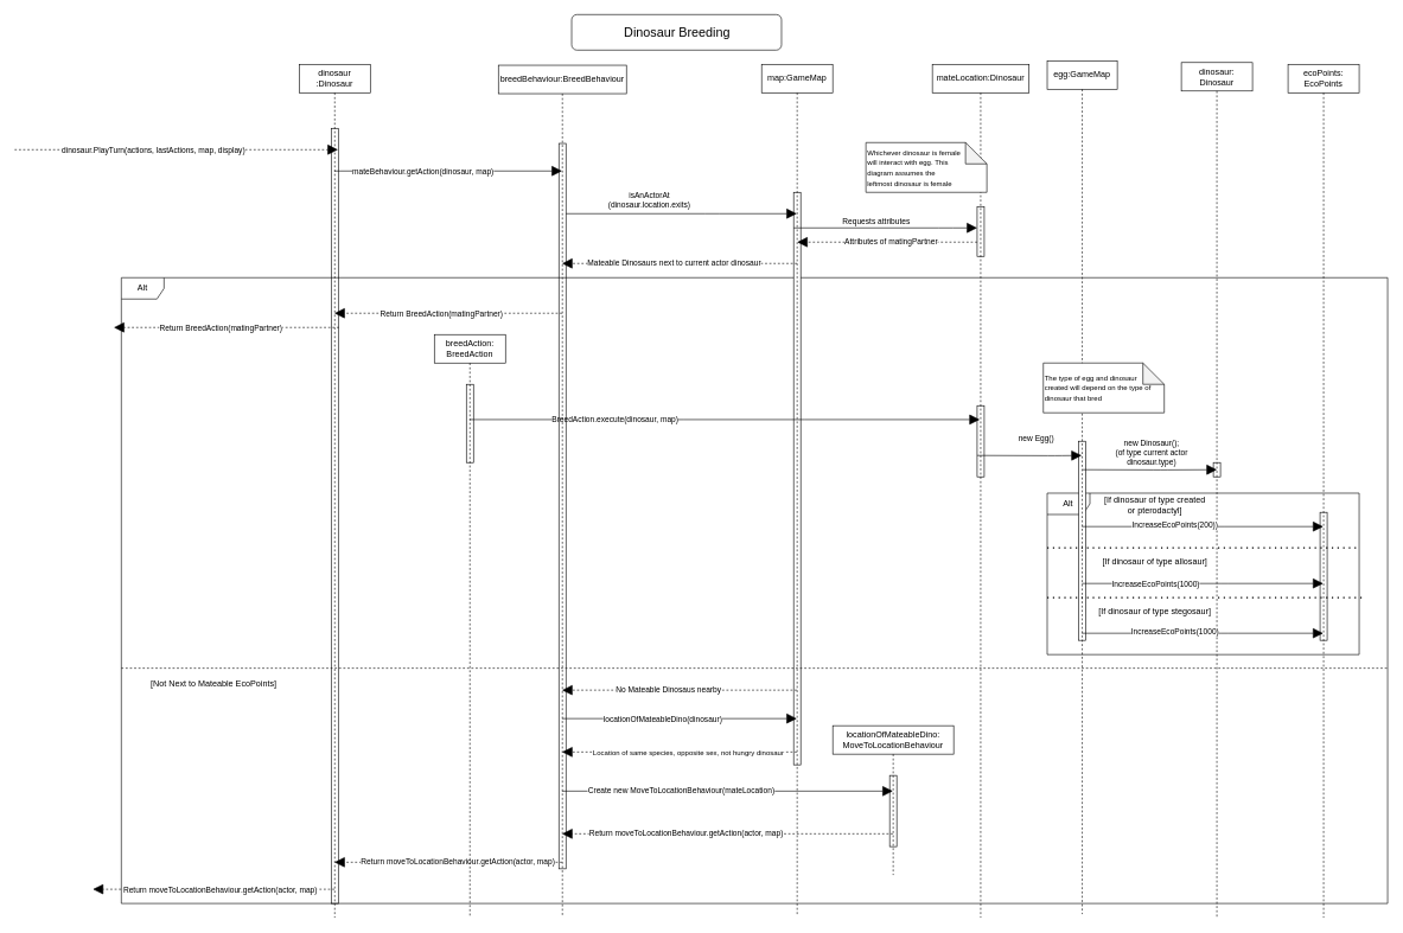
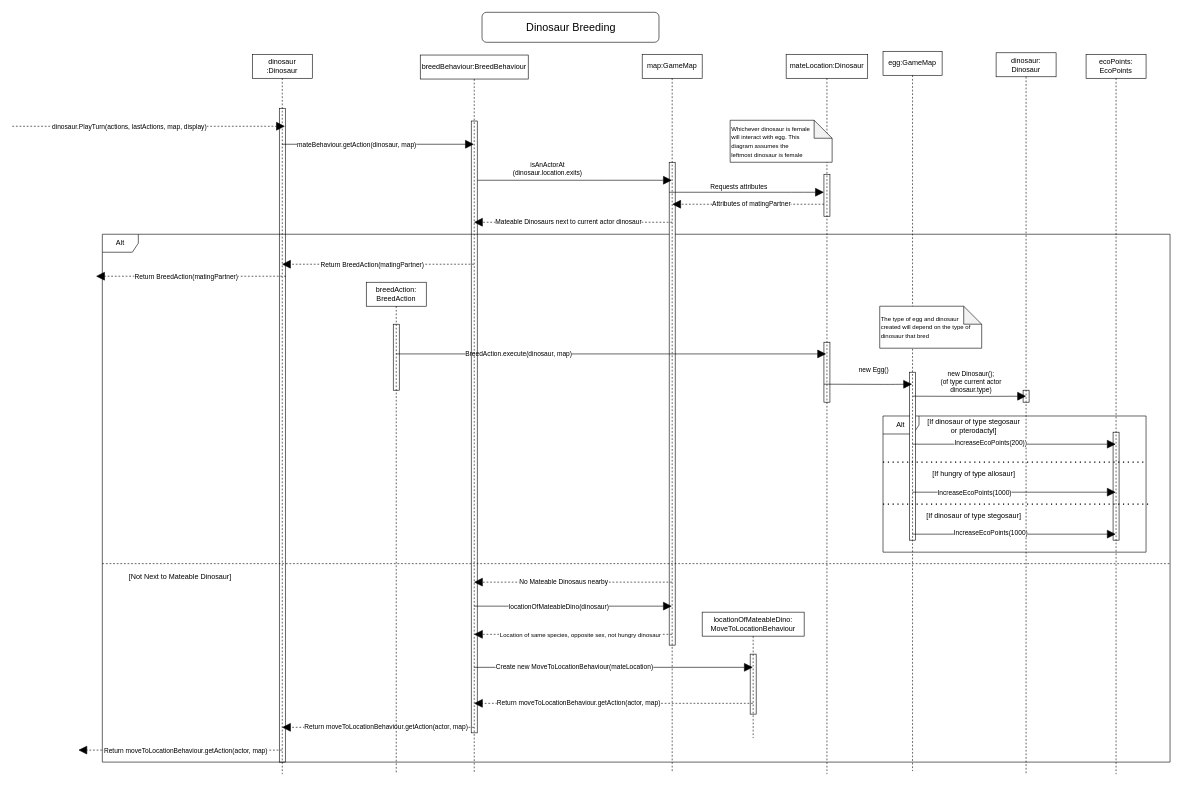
- <mxCell id="55" value="[If dinosaur of type created&lt;br&gt;or pterodactyl]" style="text;html=1;strokeColor=none;fillColor=none;align=center;verticalAlign=middle;whiteSpace=wrap;rounded=0;" parent="1" vertex="1"><mxGeometry x="1525.74" y="700" width="194" height="20" as="geometry" /></mxCell>
+ <mxCell id="55" value="[If dinosaur of type stegosaur&lt;br&gt;or pterodactyl]" style="text;html=1;strokeColor=none;fillColor=none;align=center;verticalAlign=middle;whiteSpace=wrap;rounded=0;" parent="1" vertex="1"><mxGeometry x="1525.74" y="700" width="194" height="20" as="geometry" /></mxCell>
- <mxCell id="54" value="[If dinosaur of type allosaur]" style="text;html=1;strokeColor=none;fillColor=none;align=center;verticalAlign=middle;whiteSpace=wrap;rounded=0;" parent="1" vertex="1"><mxGeometry x="1525.74" y="780" width="194" height="20" as="geometry" /></mxCell>
+ <mxCell id="54" value="[If hungry of type allosaur]" style="text;html=1;strokeColor=none;fillColor=none;align=center;verticalAlign=middle;whiteSpace=wrap;rounded=0;" parent="1" vertex="1"><mxGeometry x="1525.74" y="780" width="194" height="20" as="geometry" /></mxCell>
- <mxCell id="23" value="[Not Next to Mateable EcoPoints]" style="text;html=1;strokeColor=none;fillColor=none;align=center;verticalAlign=middle;whiteSpace=wrap;rounded=0;" parent="1" vertex="1"><mxGeometry x="180" y="952" width="240" height="20" as="geometry" /></mxCell>
+ <mxCell id="23" value="[Not Next to Mateable Dinosaur]" style="text;html=1;strokeColor=none;fillColor=none;align=center;verticalAlign=middle;whiteSpace=wrap;rounded=0;" parent="1" vertex="1"><mxGeometry x="180" y="952" width="240" height="20" as="geometry" /></mxCell>
